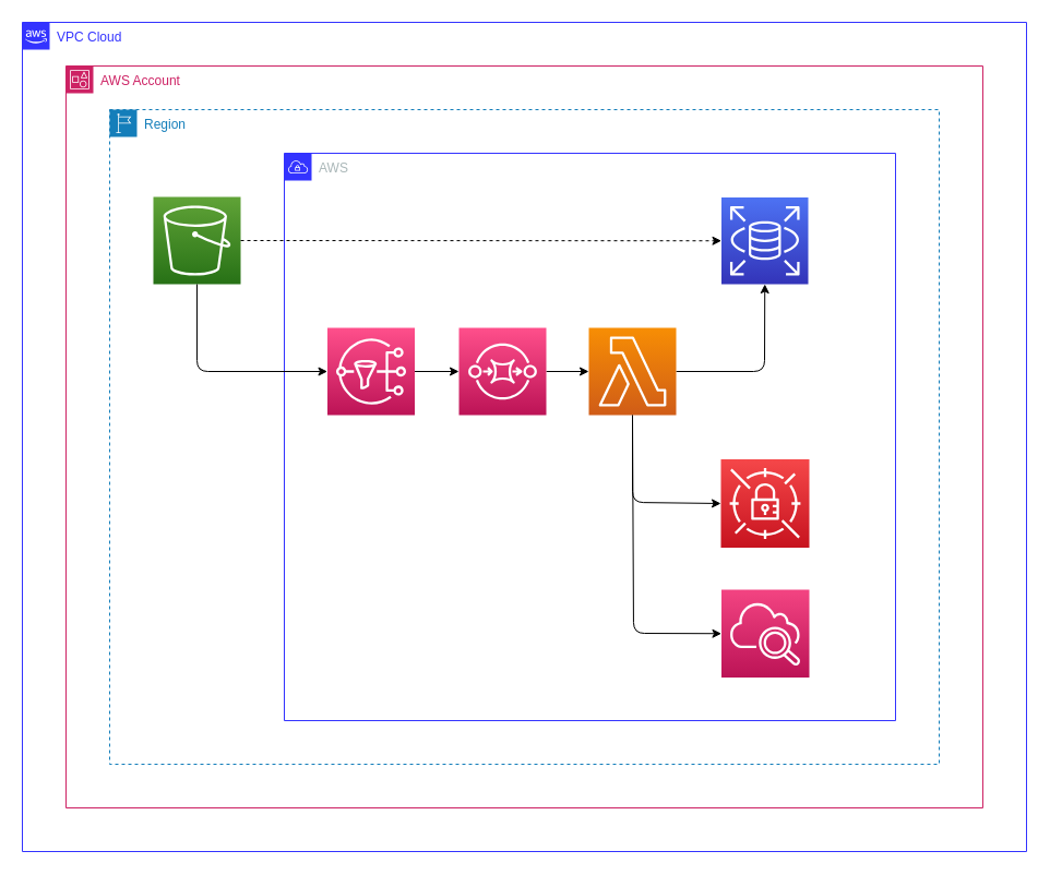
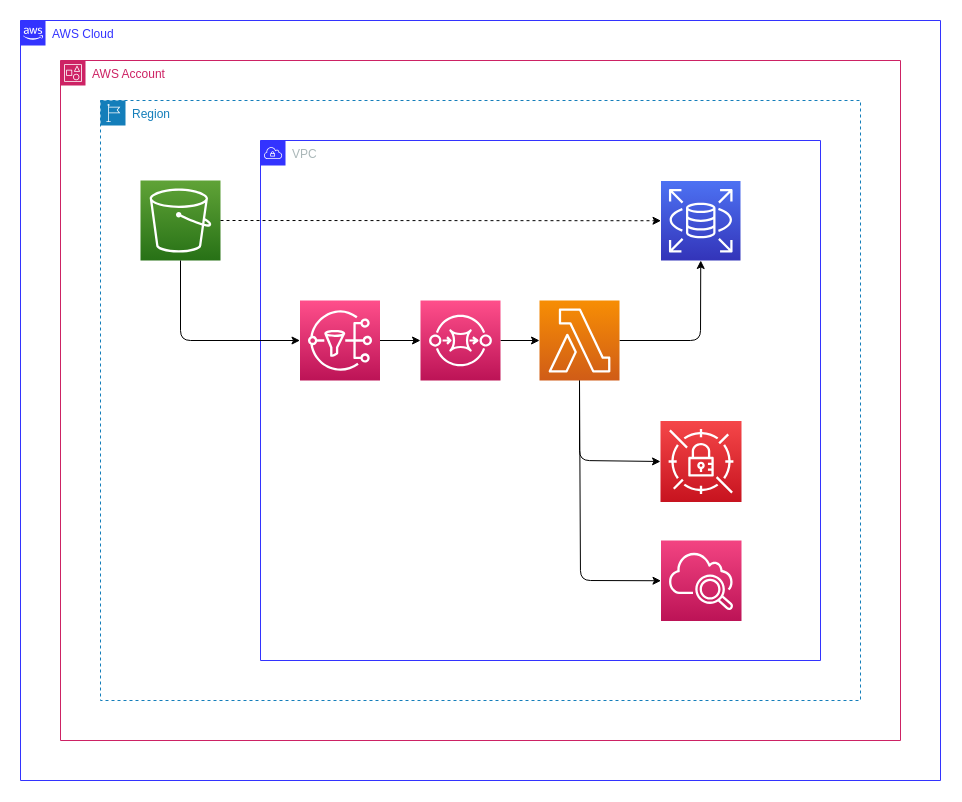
- <mxCell id="2" value="&lt;font color=&quot;#3333ff&quot;&gt;VPC Cloud&lt;/font&gt;" style="points=[[0,0],[0.25,0],[0.5,0],[0.75,0],[1,0],[1,0.25],[1,0.5],[1,0.75],[1,1],[0.75,1],[0.5,1],[0.25,1],[0,1],[0,0.75],[0,0.5],[0,0.25]];outlineConnect=0;gradientColor=none;html=1;whiteSpace=wrap;fontSize=12;fontStyle=0;container=1;pointerEvents=0;collapsible=0;recursiveResize=0;shape=mxgraph.aws4.group;grIcon=mxgraph.aws4.group_aws_cloud_alt;strokeColor=#3333FF;fillColor=none;verticalAlign=top;align=left;spacingLeft=30;fontColor=#232F3E;dashed=0;" parent="1" vertex="1"><mxGeometry x="20" y="20" width="920" height="760" as="geometry" /></mxCell>
+ <mxCell id="2" value="&lt;font color=&quot;#3333ff&quot;&gt;AWS Cloud&lt;/font&gt;" style="points=[[0,0],[0.25,0],[0.5,0],[0.75,0],[1,0],[1,0.25],[1,0.5],[1,0.75],[1,1],[0.75,1],[0.5,1],[0.25,1],[0,1],[0,0.75],[0,0.5],[0,0.25]];outlineConnect=0;gradientColor=none;html=1;whiteSpace=wrap;fontSize=12;fontStyle=0;container=1;pointerEvents=0;collapsible=0;recursiveResize=0;shape=mxgraph.aws4.group;grIcon=mxgraph.aws4.group_aws_cloud_alt;strokeColor=#3333FF;fillColor=none;verticalAlign=top;align=left;spacingLeft=30;fontColor=#232F3E;dashed=0;" parent="1" vertex="1"><mxGeometry x="20" y="20" width="920" height="760" as="geometry" /></mxCell>
- <mxCell id="5" value="AWS" style="points=[[0,0],[0.25,0],[0.5,0],[0.75,0],[1,0],[1,0.25],[1,0.5],[1,0.75],[1,1],[0.75,1],[0.5,1],[0.25,1],[0,1],[0,0.75],[0,0.5],[0,0.25]];outlineConnect=0;gradientColor=none;html=1;whiteSpace=wrap;fontSize=12;fontStyle=0;container=1;pointerEvents=0;collapsible=0;recursiveResize=0;shape=mxgraph.aws4.group;grIcon=mxgraph.aws4.group_vpc;strokeColor=#3333FF;fillColor=none;verticalAlign=top;align=left;spacingLeft=30;fontColor=#AAB7B8;dashed=0;" parent="4" vertex="1"><mxGeometry x="200" y="80" width="560" height="520" as="geometry" /></mxCell>
+ <mxCell id="5" value="VPC" style="points=[[0,0],[0.25,0],[0.5,0],[0.75,0],[1,0],[1,0.25],[1,0.5],[1,0.75],[1,1],[0.75,1],[0.5,1],[0.25,1],[0,1],[0,0.75],[0,0.5],[0,0.25]];outlineConnect=0;gradientColor=none;html=1;whiteSpace=wrap;fontSize=12;fontStyle=0;container=1;pointerEvents=0;collapsible=0;recursiveResize=0;shape=mxgraph.aws4.group;grIcon=mxgraph.aws4.group_vpc;strokeColor=#3333FF;fillColor=none;verticalAlign=top;align=left;spacingLeft=30;fontColor=#AAB7B8;dashed=0;" parent="4" vertex="1"><mxGeometry x="200" y="80" width="560" height="520" as="geometry" /></mxCell>
